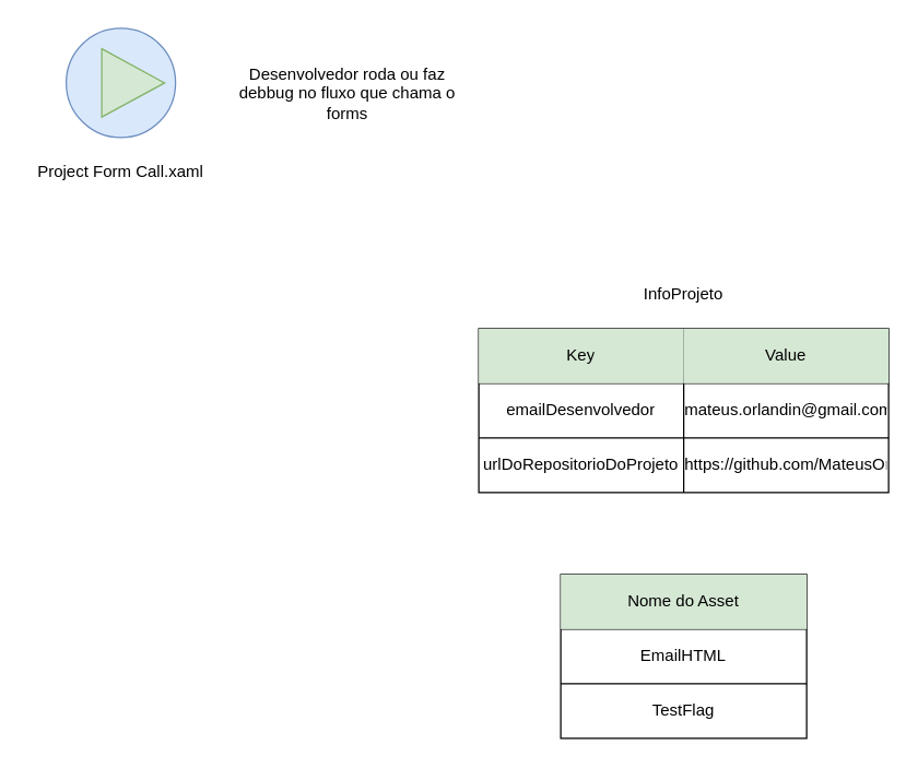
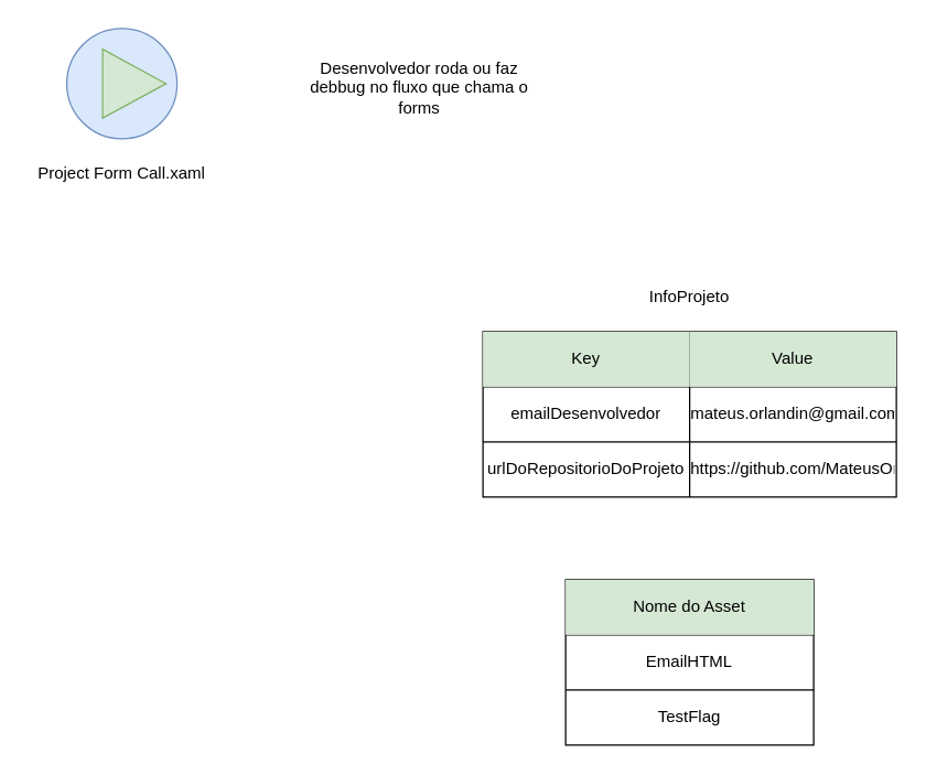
- <mxCell id="4" value="Desenvolvedor roda ou faz debbug no fluxo que chama o forms" style="text;html=1;align=center;verticalAlign=middle;whiteSpace=wrap;rounded=0;" vertex="1" parent="1"><mxGeometry x="164" y="45" width="180" height="45" as="geometry" /></mxCell>
+ <mxCell id="4" value="Desenvolvedor roda ou faz debbug no fluxo que chama o forms" style="text;html=1;align=center;verticalAlign=middle;whiteSpace=wrap;rounded=0;" vertex="1" parent="1"><mxGeometry x="214" y="40" width="180" height="45" as="geometry" /></mxCell>
